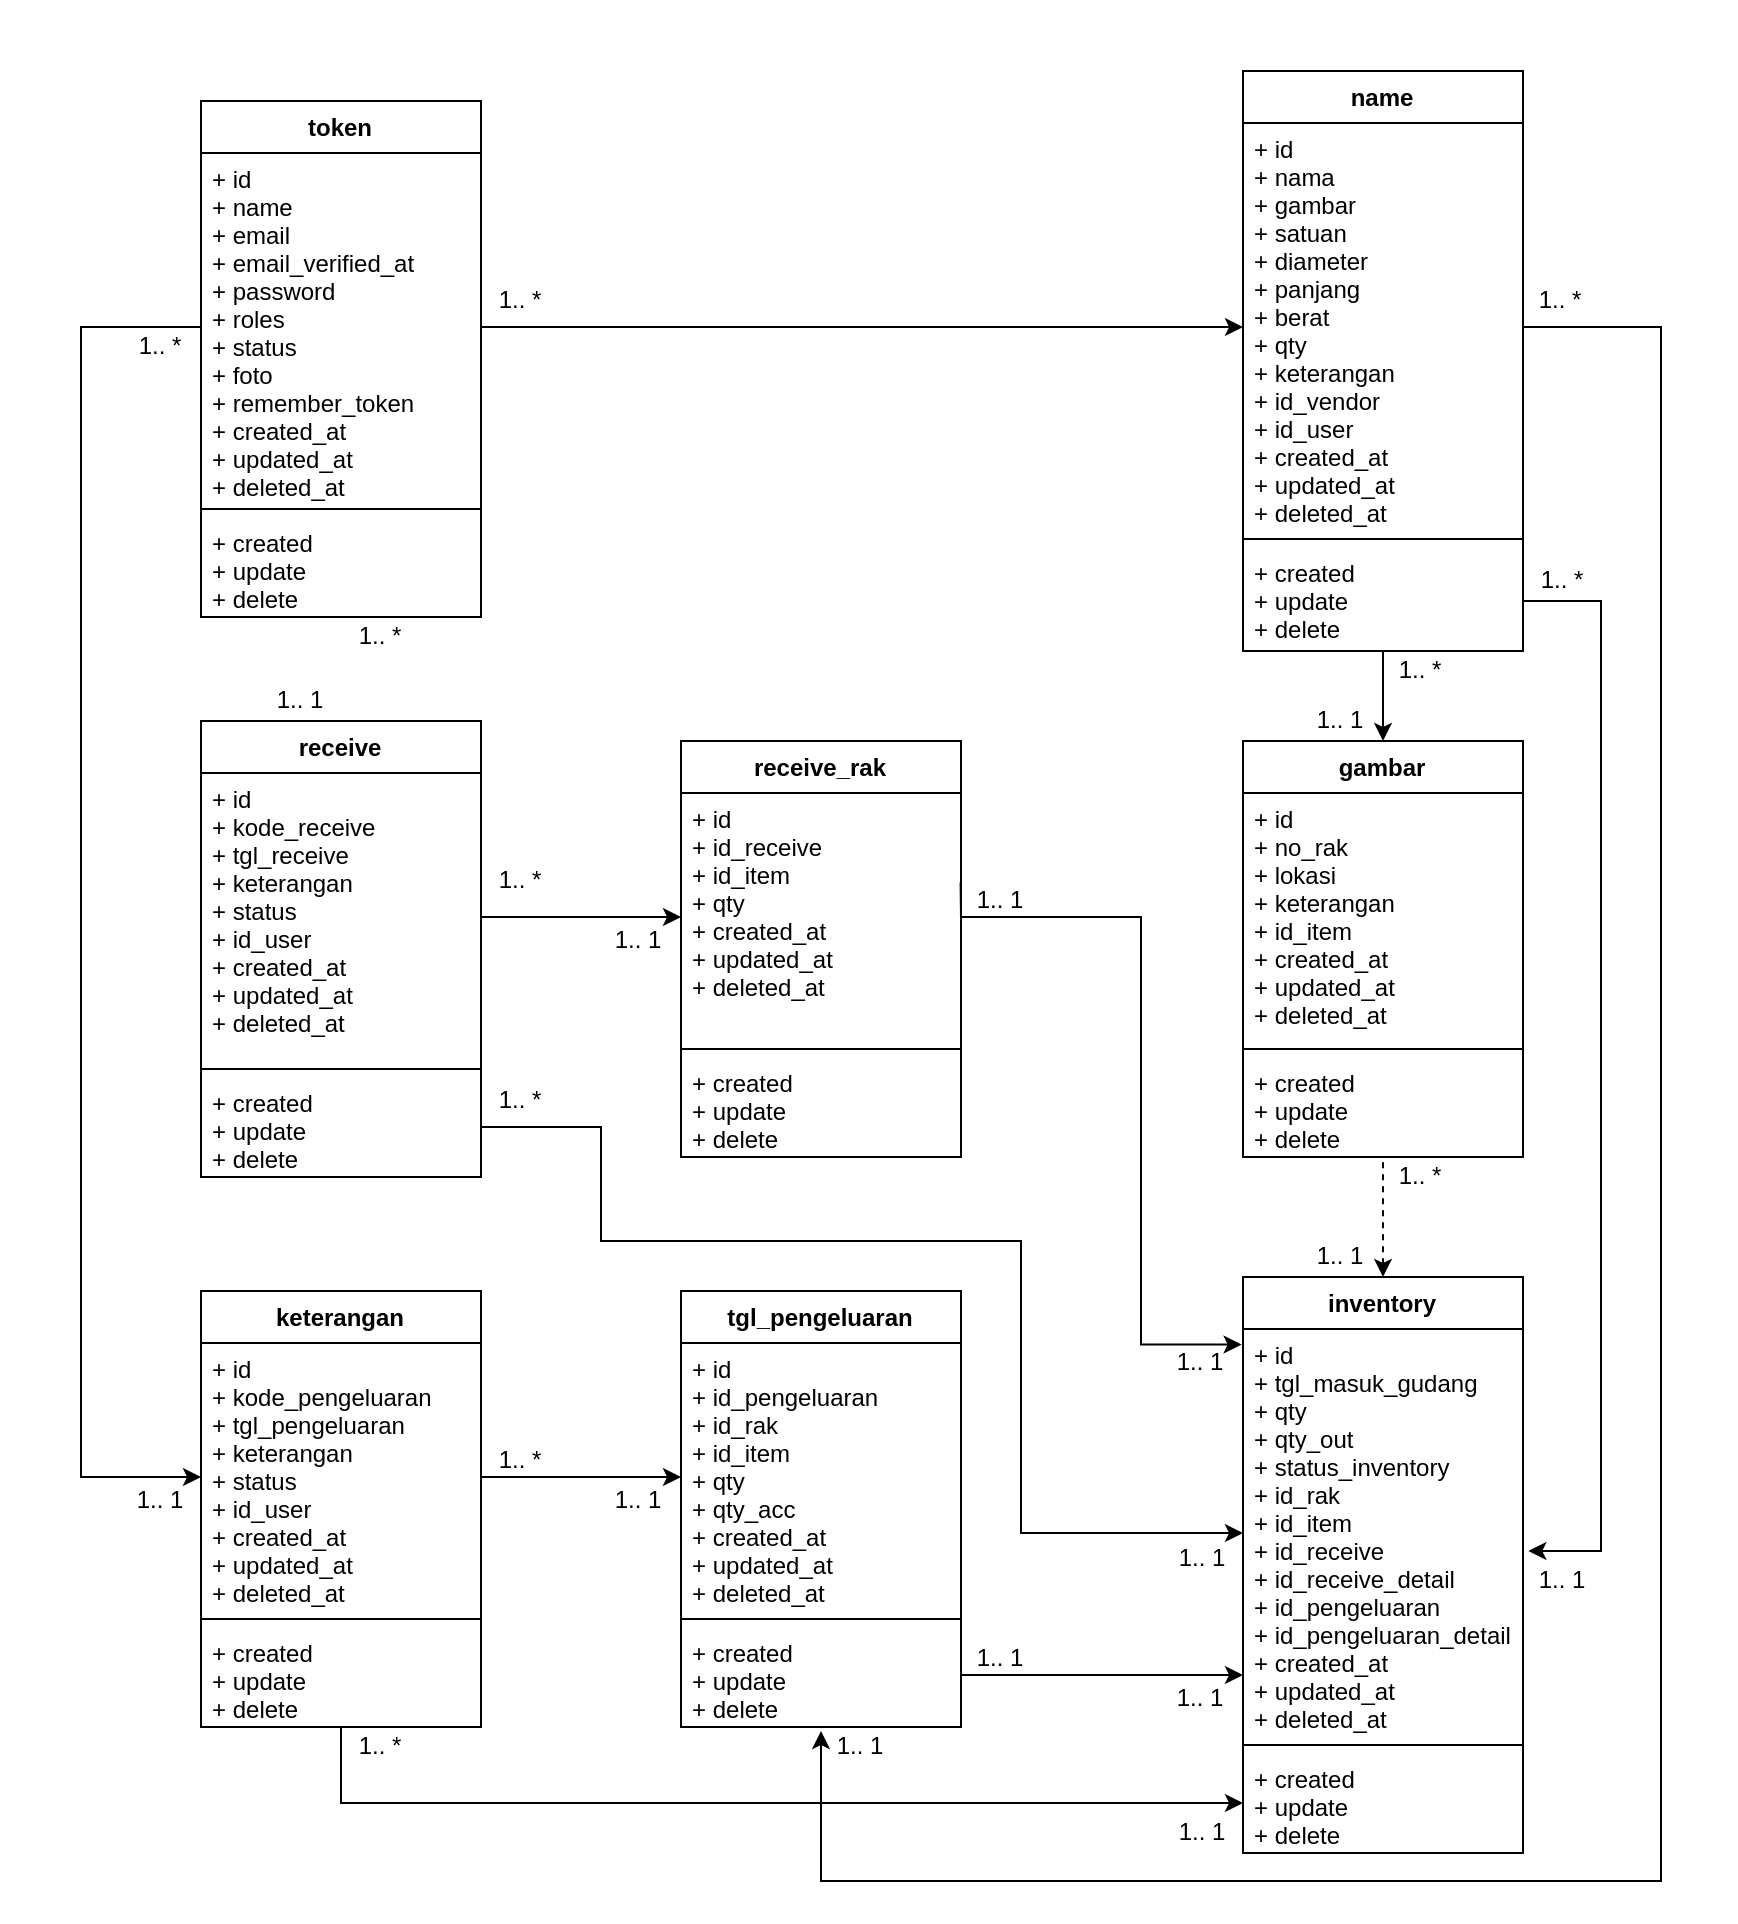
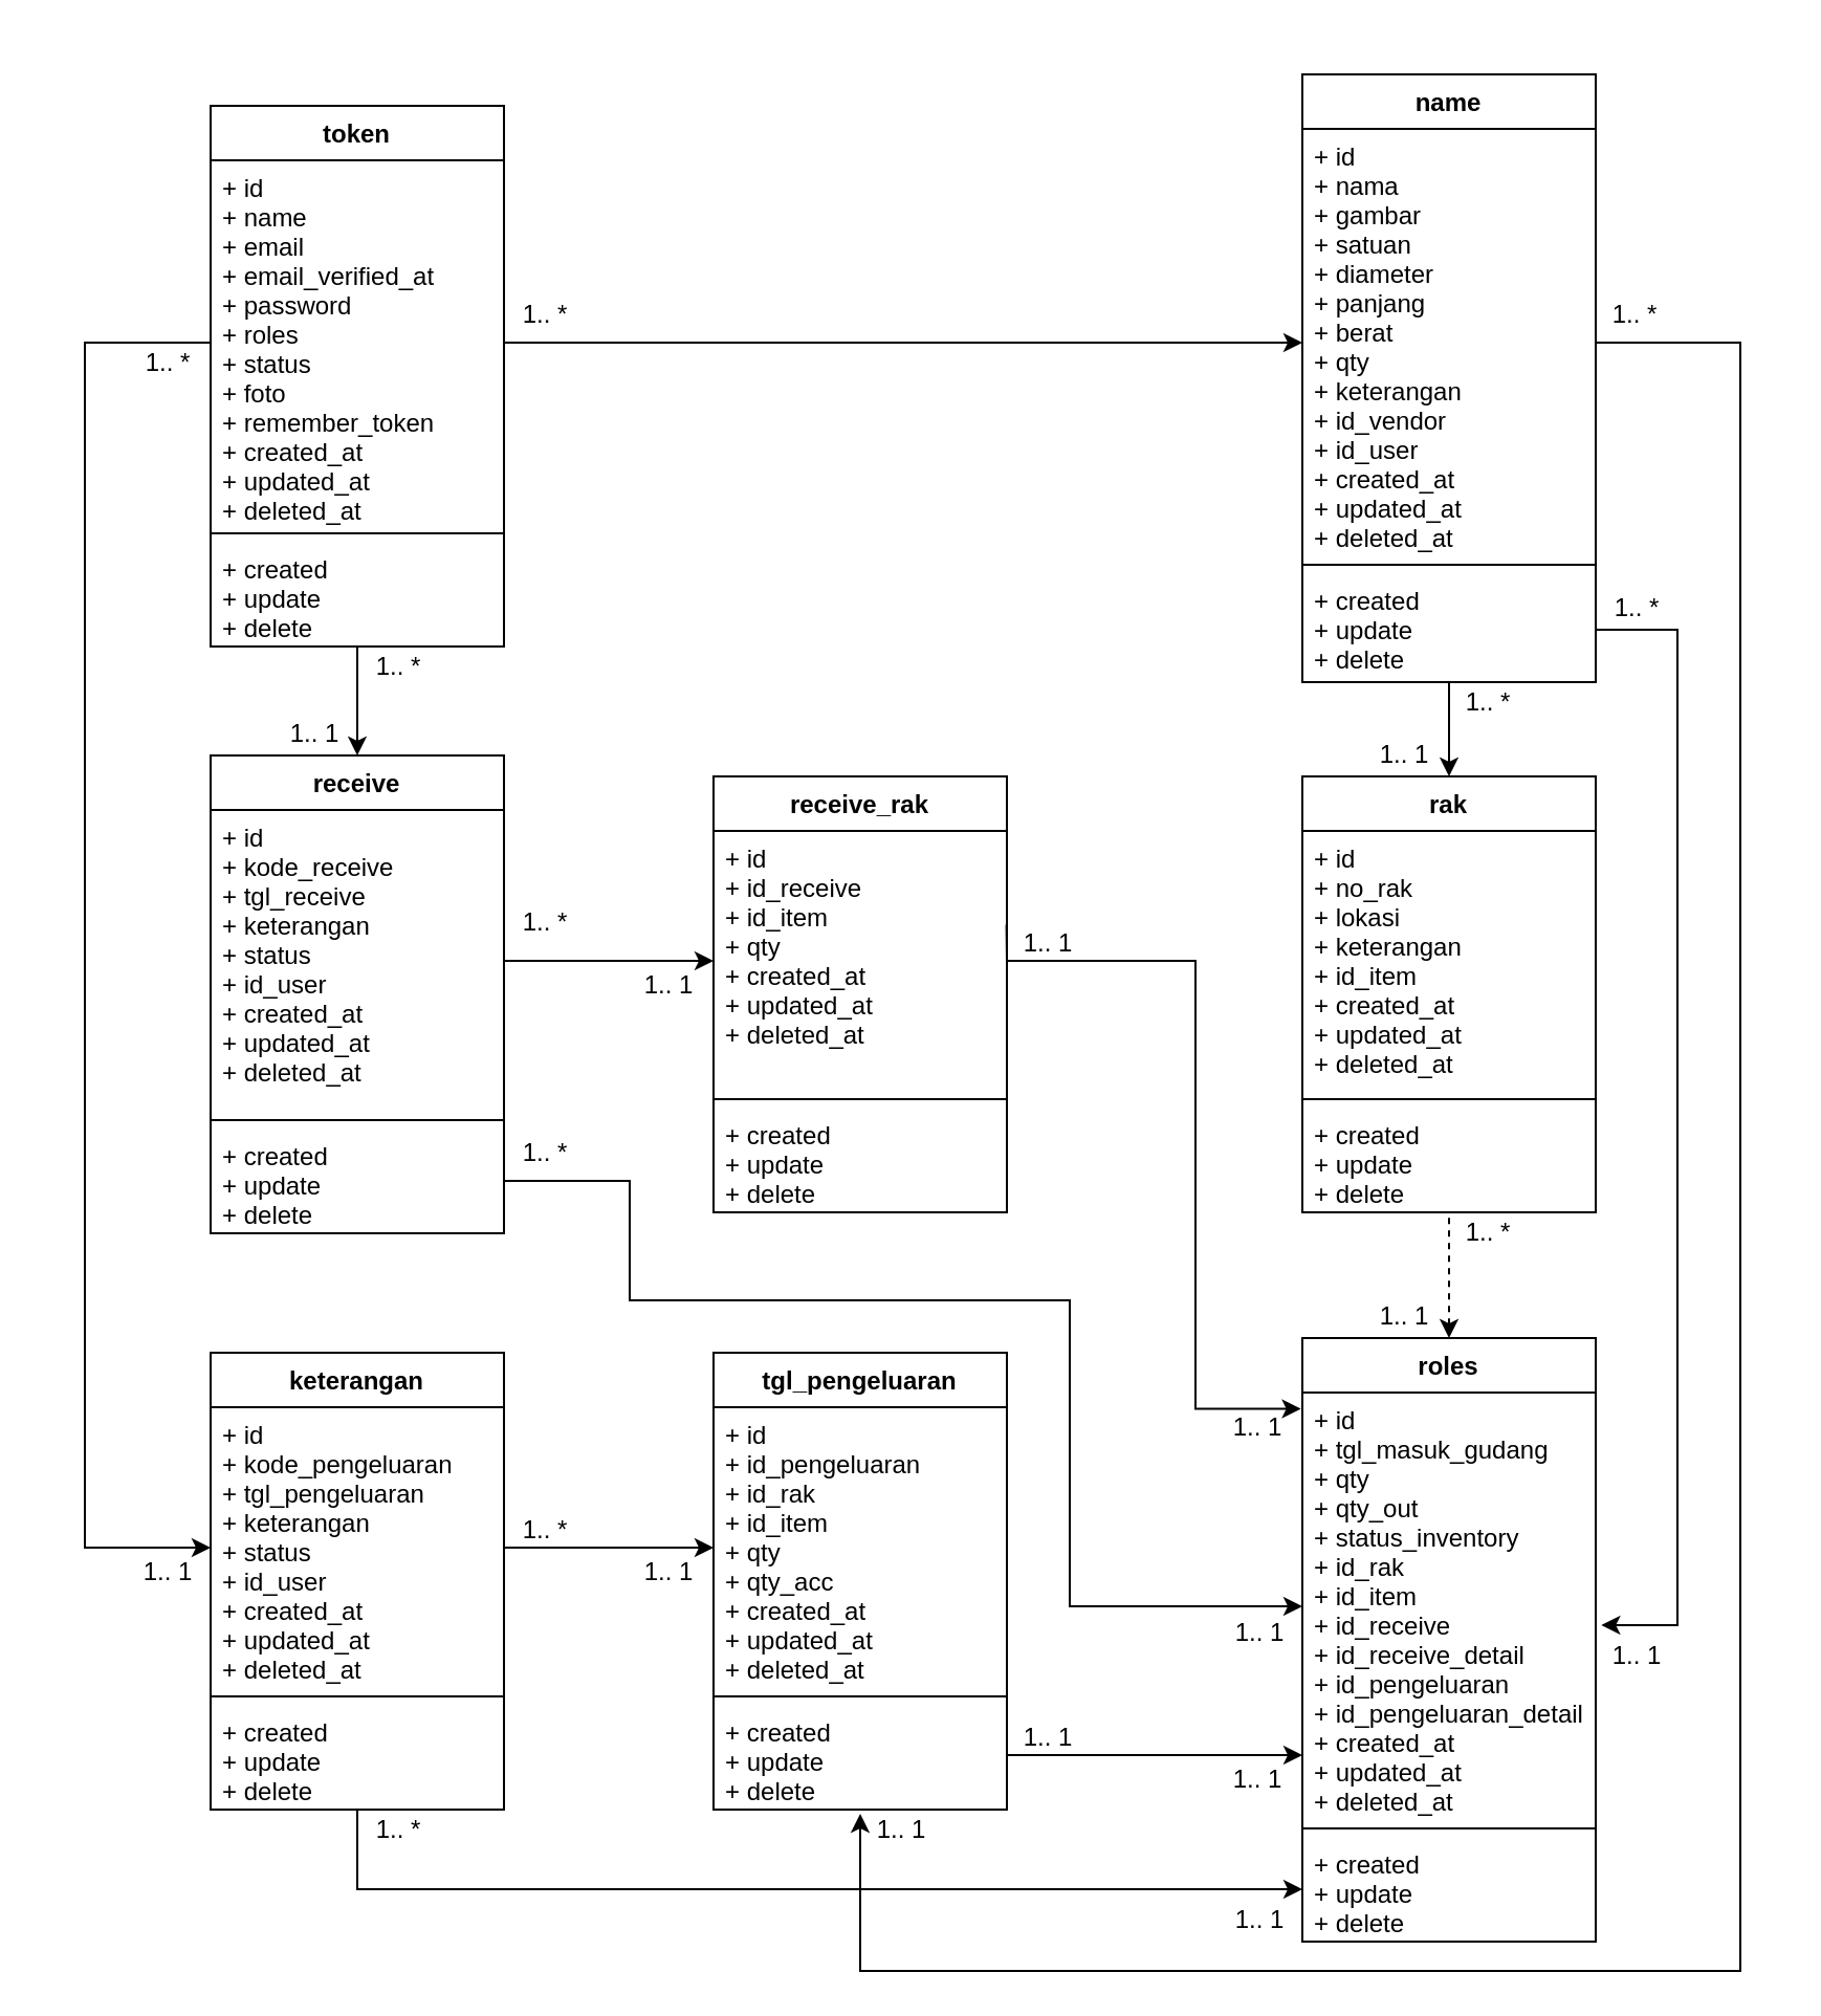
+ <mxCell id="4" value="" style="edgeStyle=orthogonalEdgeStyle;rounded=0;orthogonalLoop=1;jettySize=auto;html=1;entryX=0.5;entryY=0;entryDx=0;entryDy=0;" parent="1" source="5" target="21" edge="1"><mxGeometry relative="1" as="geometry" /></mxCell>
- <mxCell id="33" value="gambar" style="swimlane;fontStyle=1;align=center;verticalAlign=top;childLayout=stackLayout;horizontal=1;startSize=26;horizontalStack=0;resizeParent=1;resizeParentMax=0;resizeLast=0;collapsible=1;marginBottom=0;" parent="1" vertex="1"><mxGeometry x="621" y="370" width="140" height="208" as="geometry"><mxRectangle x="100" y="80" width="60" height="26" as="alternateBounds" /></mxGeometry></mxCell>
+ <mxCell id="33" value="rak" style="swimlane;fontStyle=1;align=center;verticalAlign=top;childLayout=stackLayout;horizontal=1;startSize=26;horizontalStack=0;resizeParent=1;resizeParentMax=0;resizeLast=0;collapsible=1;marginBottom=0;" parent="1" vertex="1"><mxGeometry x="621" y="370" width="140" height="208" as="geometry"><mxRectangle x="100" y="80" width="60" height="26" as="alternateBounds" /></mxGeometry></mxCell>
- <mxCell id="40" value="inventory" style="swimlane;fontStyle=1;align=center;verticalAlign=top;childLayout=stackLayout;horizontal=1;startSize=26;horizontalStack=0;resizeParent=1;resizeParentMax=0;resizeLast=0;collapsible=1;marginBottom=0;" parent="1" vertex="1"><mxGeometry x="621" y="638" width="140" height="288" as="geometry"><mxRectangle x="100" y="80" width="60" height="26" as="alternateBounds" /></mxGeometry></mxCell>
+ <mxCell id="40" value="roles" style="swimlane;fontStyle=1;align=center;verticalAlign=top;childLayout=stackLayout;horizontal=1;startSize=26;horizontalStack=0;resizeParent=1;resizeParentMax=0;resizeLast=0;collapsible=1;marginBottom=0;" parent="1" vertex="1"><mxGeometry x="621" y="638" width="140" height="288" as="geometry"><mxRectangle x="100" y="80" width="60" height="26" as="alternateBounds" /></mxGeometry></mxCell>
